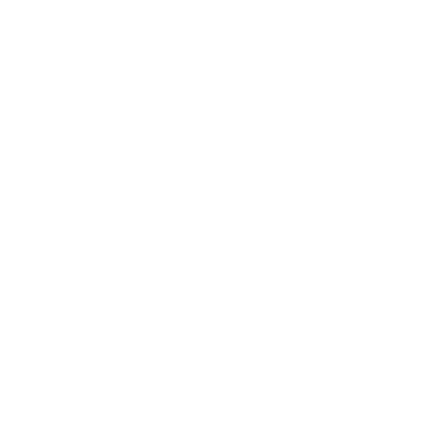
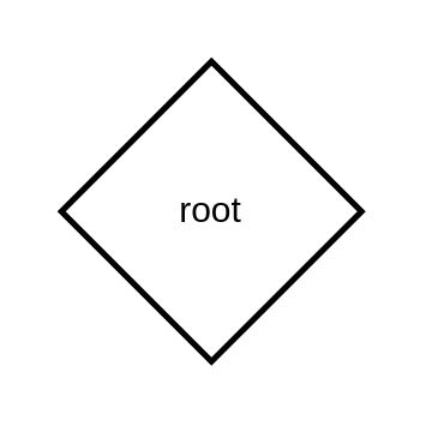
+ <mxCell id="2" value="root" style="strokeWidth=2;html=1;shape=mxgraph.flowchart.decision;whiteSpace=wrap;" vertex="1" parent="1"><mxGeometry x="20" y="20" width="100" height="100" as="geometry" /></mxCell>
